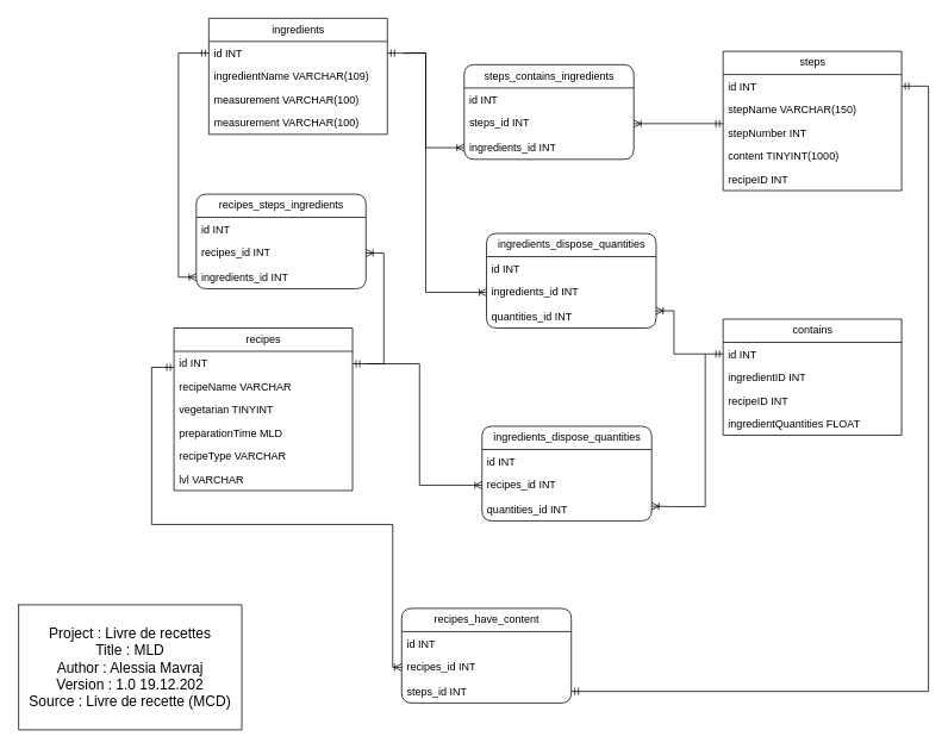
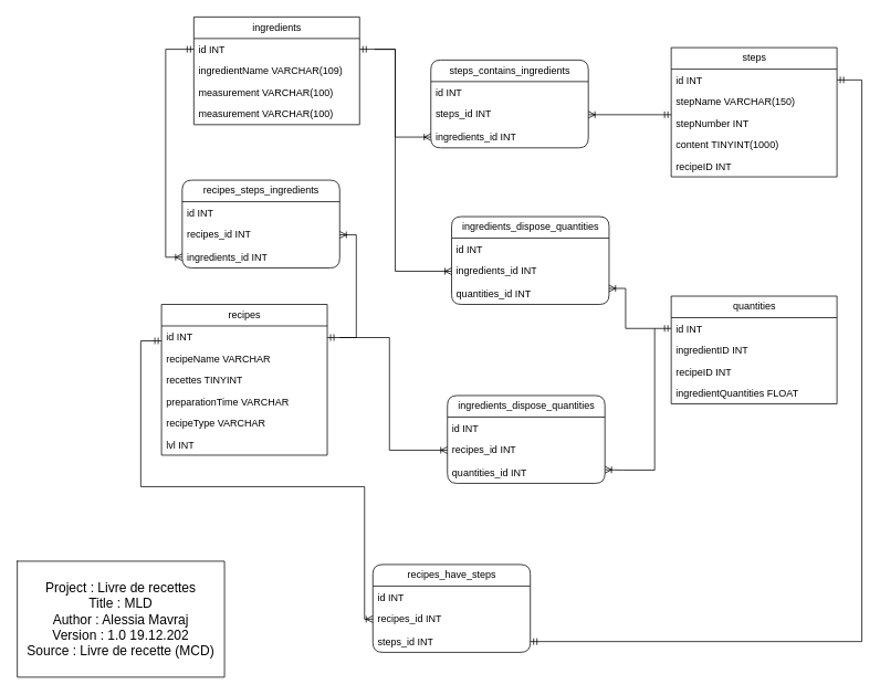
- <mxCell id="14" value="contains" style="swimlane;fontStyle=0;childLayout=stackLayout;horizontal=1;startSize=26;fillColor=none;horizontalStack=0;resizeParent=1;resizeParentMax=0;resizeLast=0;collapsible=1;marginBottom=0;html=1;" vertex="1" parent="1"><mxGeometry x="809" y="357" width="200" height="130" as="geometry" /></mxCell>
+ <mxCell id="14" value="quantities" style="swimlane;fontStyle=0;childLayout=stackLayout;horizontal=1;startSize=26;fillColor=none;horizontalStack=0;resizeParent=1;resizeParentMax=0;resizeLast=0;collapsible=1;marginBottom=0;html=1;" vertex="1" parent="1"><mxGeometry x="809" y="357" width="200" height="130" as="geometry" /></mxCell>
- <mxCell id="23" value="vegetarian TINYINT" style="text;strokeColor=none;fillColor=none;align=left;verticalAlign=top;spacingLeft=4;spacingRight=4;overflow=hidden;rotatable=0;points=[[0,0.5],[1,0.5]];portConstraint=eastwest;whiteSpace=wrap;html=1;" vertex="1" parent="19"><mxGeometry y="78" width="200" height="26" as="geometry" /></mxCell>
+ <mxCell id="23" value="recettes TINYINT" style="text;strokeColor=none;fillColor=none;align=left;verticalAlign=top;spacingLeft=4;spacingRight=4;overflow=hidden;rotatable=0;points=[[0,0.5],[1,0.5]];portConstraint=eastwest;whiteSpace=wrap;html=1;" vertex="1" parent="19"><mxGeometry y="78" width="200" height="26" as="geometry" /></mxCell>
- <mxCell id="24" value="preparationTime MLD" style="text;strokeColor=none;fillColor=none;align=left;verticalAlign=top;spacingLeft=4;spacingRight=4;overflow=hidden;rotatable=0;points=[[0,0.5],[1,0.5]];portConstraint=eastwest;whiteSpace=wrap;html=1;" vertex="1" parent="19"><mxGeometry y="104" width="200" height="26" as="geometry" /></mxCell>
+ <mxCell id="24" value="preparationTime VARCHAR" style="text;strokeColor=none;fillColor=none;align=left;verticalAlign=top;spacingLeft=4;spacingRight=4;overflow=hidden;rotatable=0;points=[[0,0.5],[1,0.5]];portConstraint=eastwest;whiteSpace=wrap;html=1;" vertex="1" parent="19"><mxGeometry y="104" width="200" height="26" as="geometry" /></mxCell>
- <mxCell id="26" value="lvl VARCHAR" style="text;strokeColor=none;fillColor=none;align=left;verticalAlign=top;spacingLeft=4;spacingRight=4;overflow=hidden;rotatable=0;points=[[0,0.5],[1,0.5]];portConstraint=eastwest;whiteSpace=wrap;html=1;" vertex="1" parent="19"><mxGeometry y="156" width="200" height="26" as="geometry" /></mxCell>
+ <mxCell id="26" value="lvl INT" style="text;strokeColor=none;fillColor=none;align=left;verticalAlign=top;spacingLeft=4;spacingRight=4;overflow=hidden;rotatable=0;points=[[0,0.5],[1,0.5]];portConstraint=eastwest;whiteSpace=wrap;html=1;" vertex="1" parent="19"><mxGeometry y="156" width="200" height="26" as="geometry" /></mxCell>
- <mxCell id="45" value="recipes_have_content" style="swimlane;fontStyle=0;childLayout=stackLayout;horizontal=1;startSize=26;fillColor=none;horizontalStack=0;resizeParent=1;resizeParentMax=0;resizeLast=0;collapsible=1;marginBottom=0;html=1;rounded=1;" vertex="1" parent="1"><mxGeometry x="449" y="681" width="190" height="106" as="geometry" /></mxCell>
+ <mxCell id="45" value="recipes_have_steps" style="swimlane;fontStyle=0;childLayout=stackLayout;horizontal=1;startSize=26;fillColor=none;horizontalStack=0;resizeParent=1;resizeParentMax=0;resizeLast=0;collapsible=1;marginBottom=0;html=1;rounded=1;" vertex="1" parent="1"><mxGeometry x="449" y="681" width="190" height="106" as="geometry" /></mxCell>
